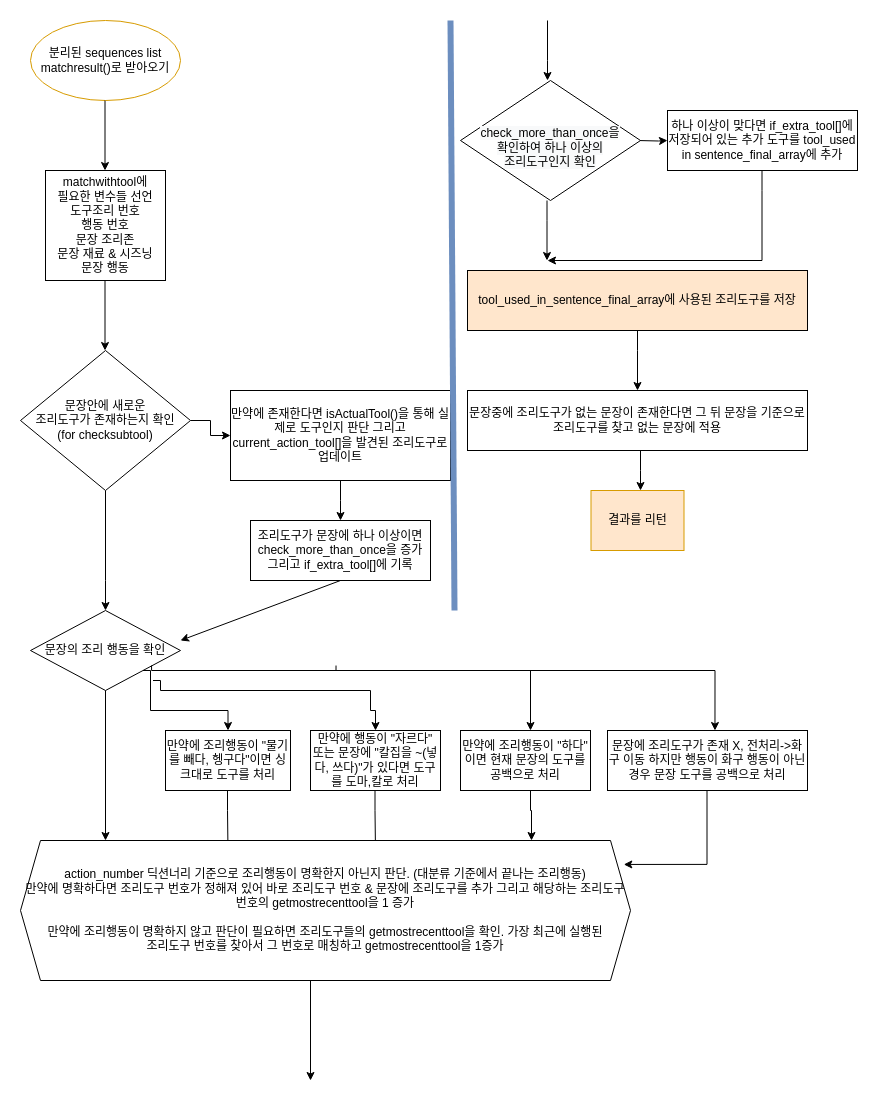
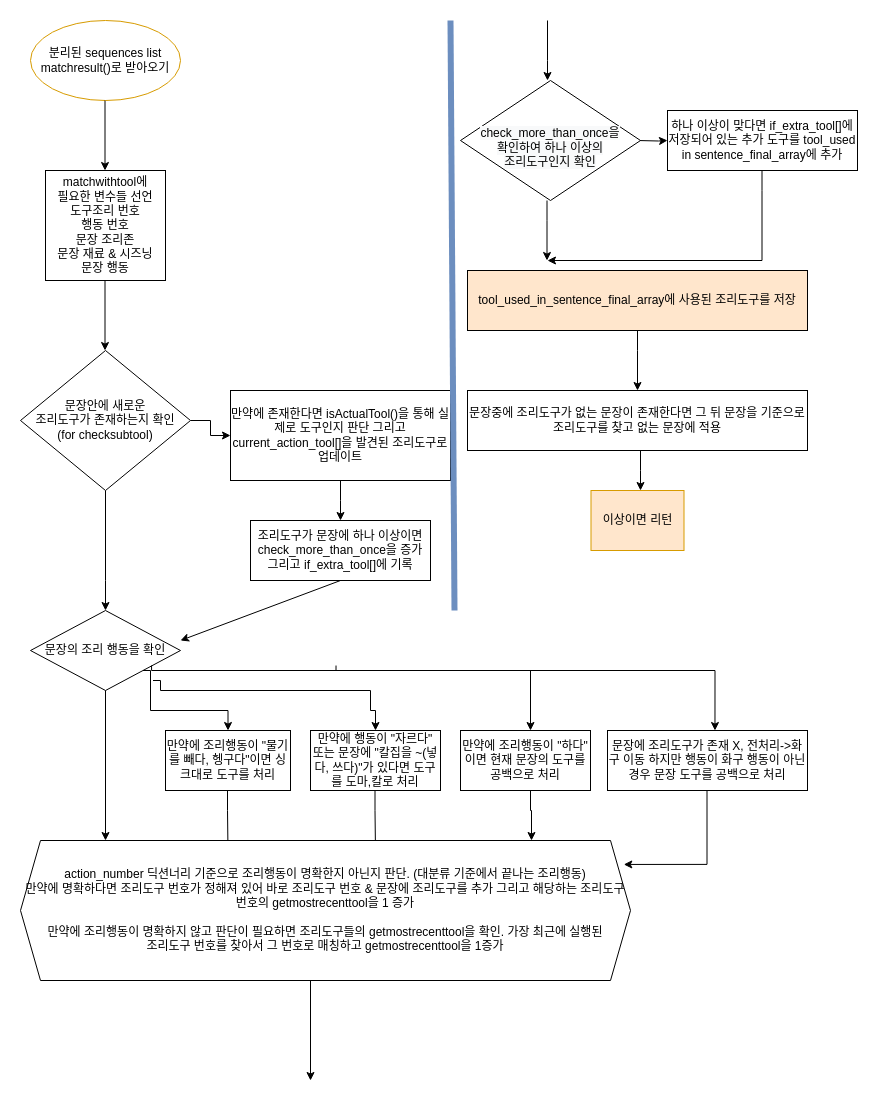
- <mxCell id="37" value="결과를 리턴" style="whiteSpace=wrap;html=1;fillColor=#ffe6cc;strokeColor=#d79b00;" vertex="1" parent="1"><mxGeometry x="590.5" y="490" width="93" height="60" as="geometry" /></mxCell>
+ <mxCell id="37" value="이상이면 리턴" style="whiteSpace=wrap;html=1;fillColor=#ffe6cc;strokeColor=#d79b00;" vertex="1" parent="1"><mxGeometry x="590.5" y="490" width="93" height="60" as="geometry" /></mxCell>
